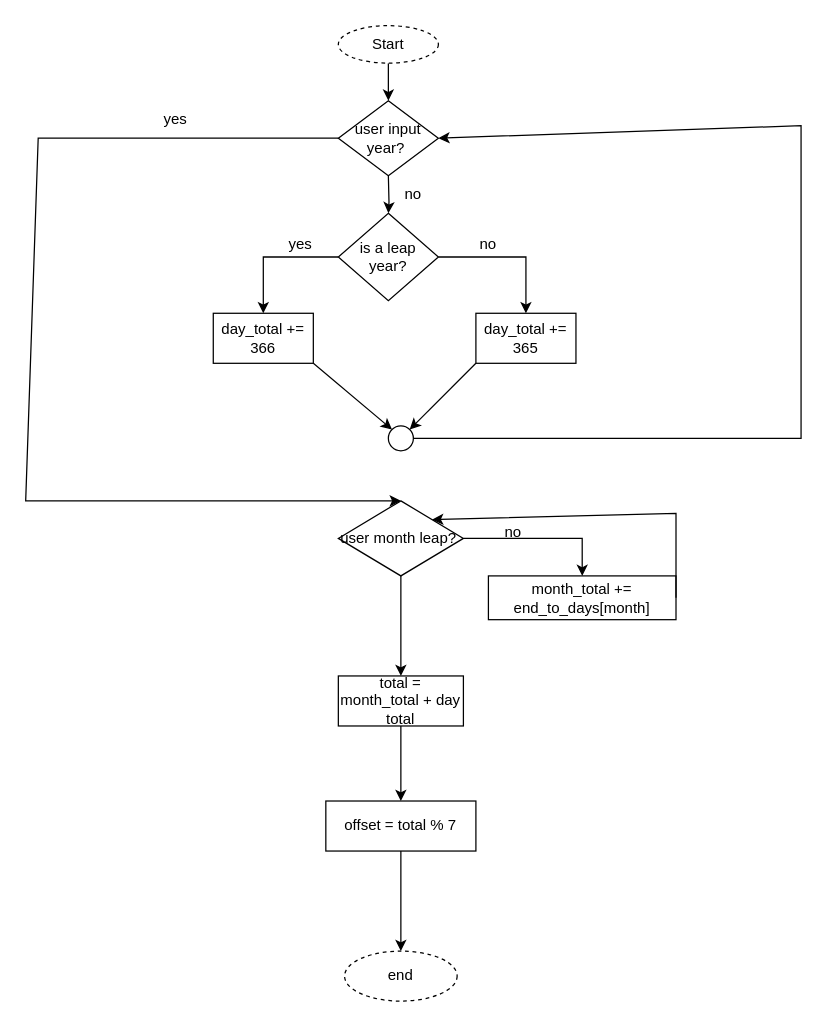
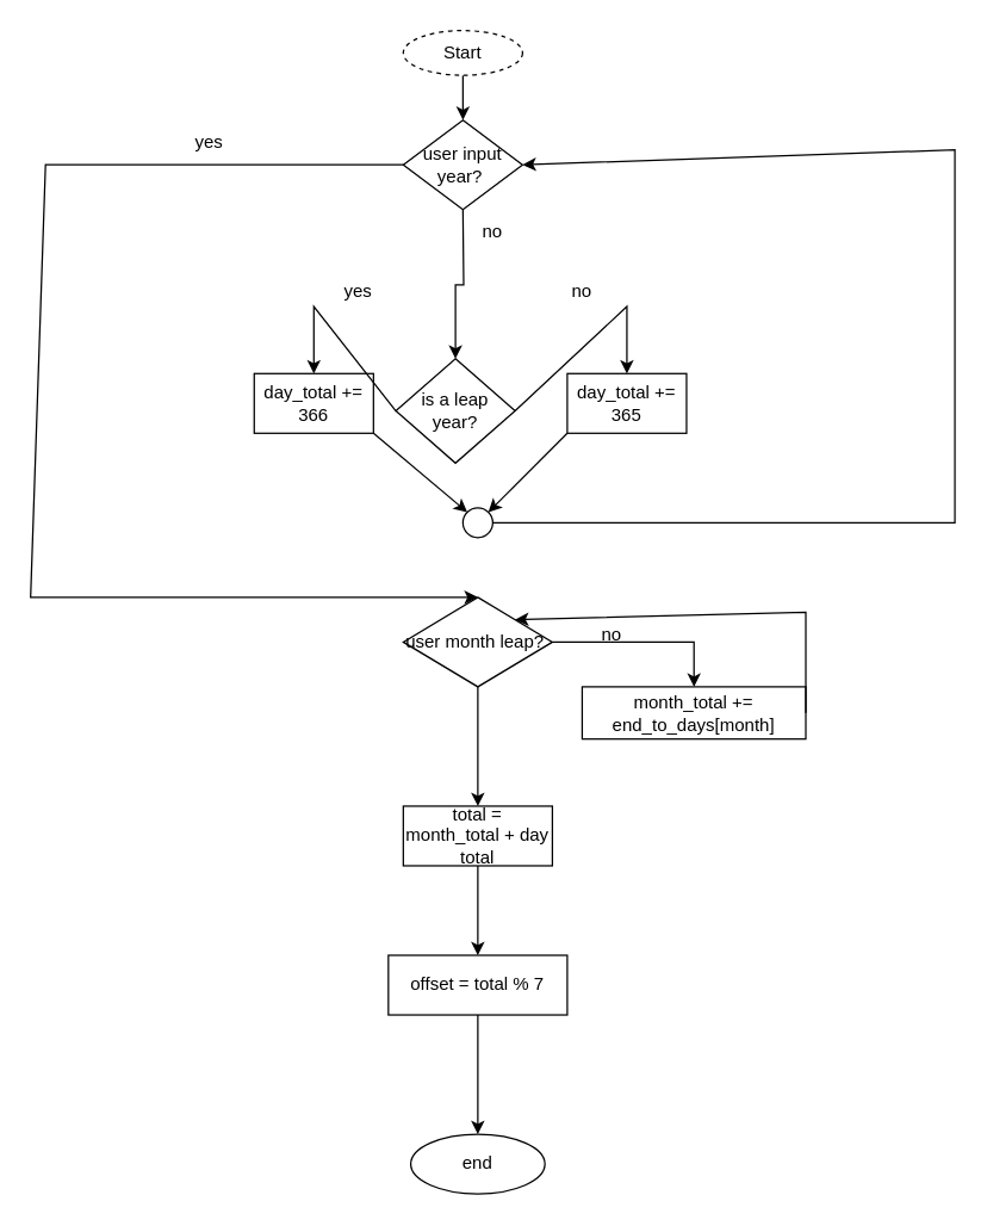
- <mxCell id="4" value="is a leap year?" style="rhombus;whiteSpace=wrap;html=1;" vertex="1" parent="1"><mxGeometry x="270" y="170" width="80" height="70" as="geometry" /></mxCell>
+ <mxCell id="4" value="is a leap year?" style="rhombus;whiteSpace=wrap;html=1;" vertex="1" parent="1"><mxGeometry x="265" y="240" width="80" height="70" as="geometry" /></mxCell>
- <mxCell id="30" value="end" style="ellipse;whiteSpace=wrap;html=1;dashed=1;" vertex="1" parent="1"><mxGeometry x="275" y="760" width="90" height="40" as="geometry" /></mxCell>
+ <mxCell id="30" value="end" style="ellipse;whiteSpace=wrap;html=1;" vertex="1" parent="1"><mxGeometry x="275" y="760" width="90" height="40" as="geometry" /></mxCell>
